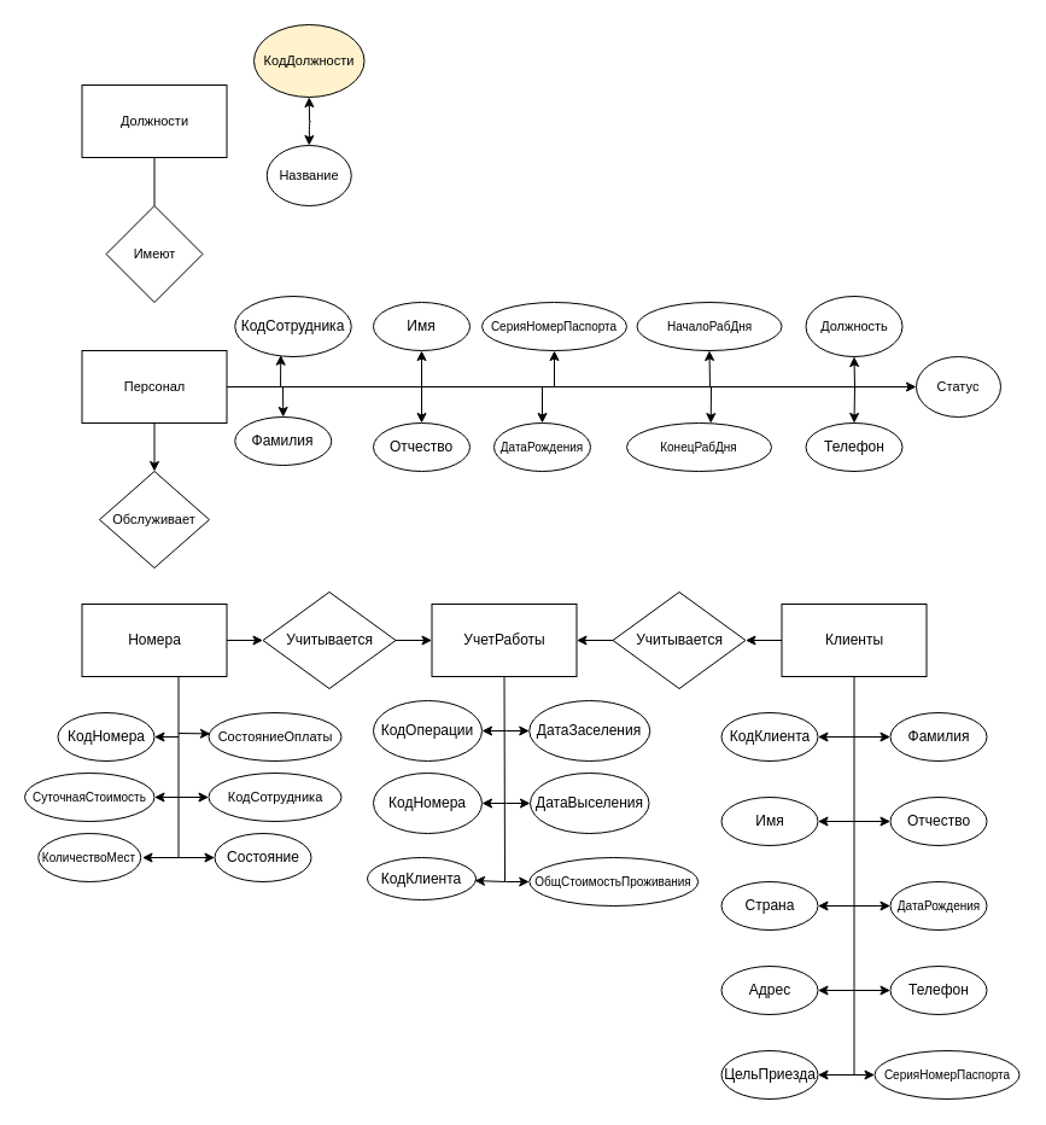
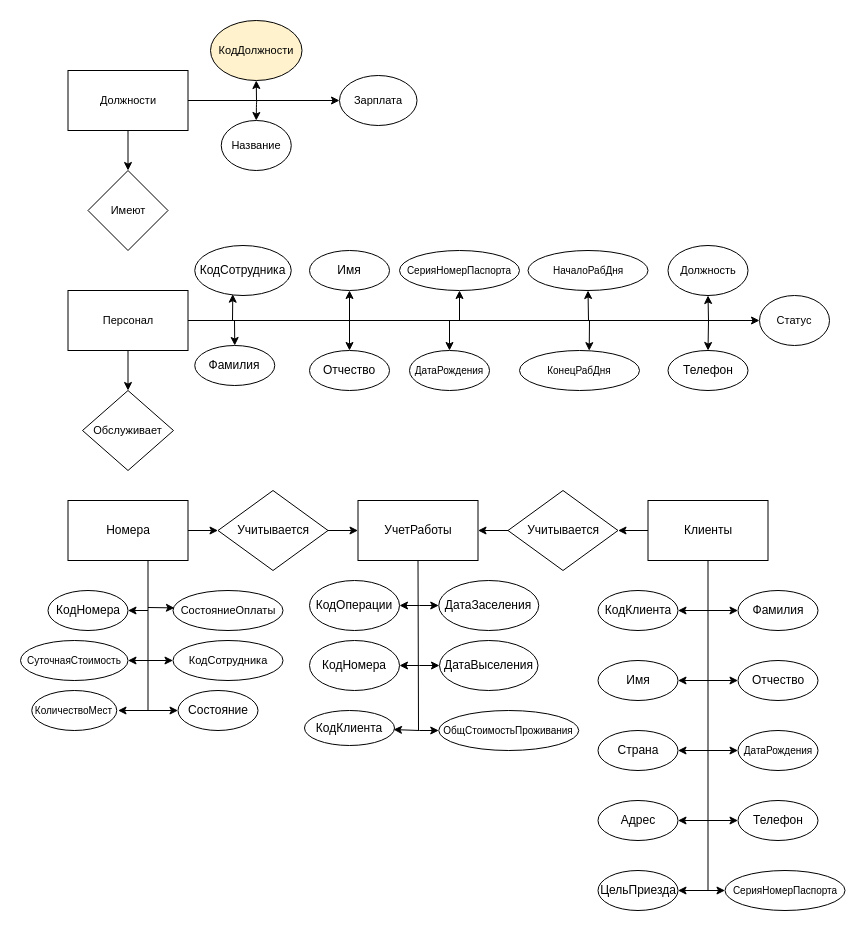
+ <mxCell id="72" style="edgeStyle=orthogonalEdgeStyle;rounded=0;jumpSize=6;orthogonalLoop=1;jettySize=auto;html=1;entryX=0;entryY=0.5;entryDx=0;entryDy=0;startSize=6;targetPerimeterSpacing=0;strokeWidth=1;fontSize=11;" parent="1" source="73" target="76" edge="1"><mxGeometry relative="1" as="geometry" /></mxCell>
+ <mxCell id="76" value="Зарплата" style="ellipse;whiteSpace=wrap;html=1;fontSize=11;align=center;" parent="1" vertex="1"><mxGeometry x="339" y="75" width="77.5" height="50" as="geometry" /></mxCell>
- <mxCell id="71" style="edgeStyle=orthogonalEdgeStyle;rounded=0;jumpSize=6;orthogonalLoop=1;jettySize=auto;html=1;entryX=0.5;entryY=0;entryDx=0;entryDy=0;startSize=6;targetPerimeterSpacing=0;strokeWidth=1;fontSize=11;endArrow=none;" parent="1" source="73" target="70" edge="1"><mxGeometry relative="1" as="geometry" /></mxCell>
+ <mxCell id="71" style="edgeStyle=orthogonalEdgeStyle;rounded=0;jumpSize=6;orthogonalLoop=1;jettySize=auto;html=1;entryX=0.5;entryY=0;entryDx=0;entryDy=0;startSize=6;targetPerimeterSpacing=0;strokeWidth=1;fontSize=11;" parent="1" source="73" target="70" edge="1"><mxGeometry relative="1" as="geometry" /></mxCell>
